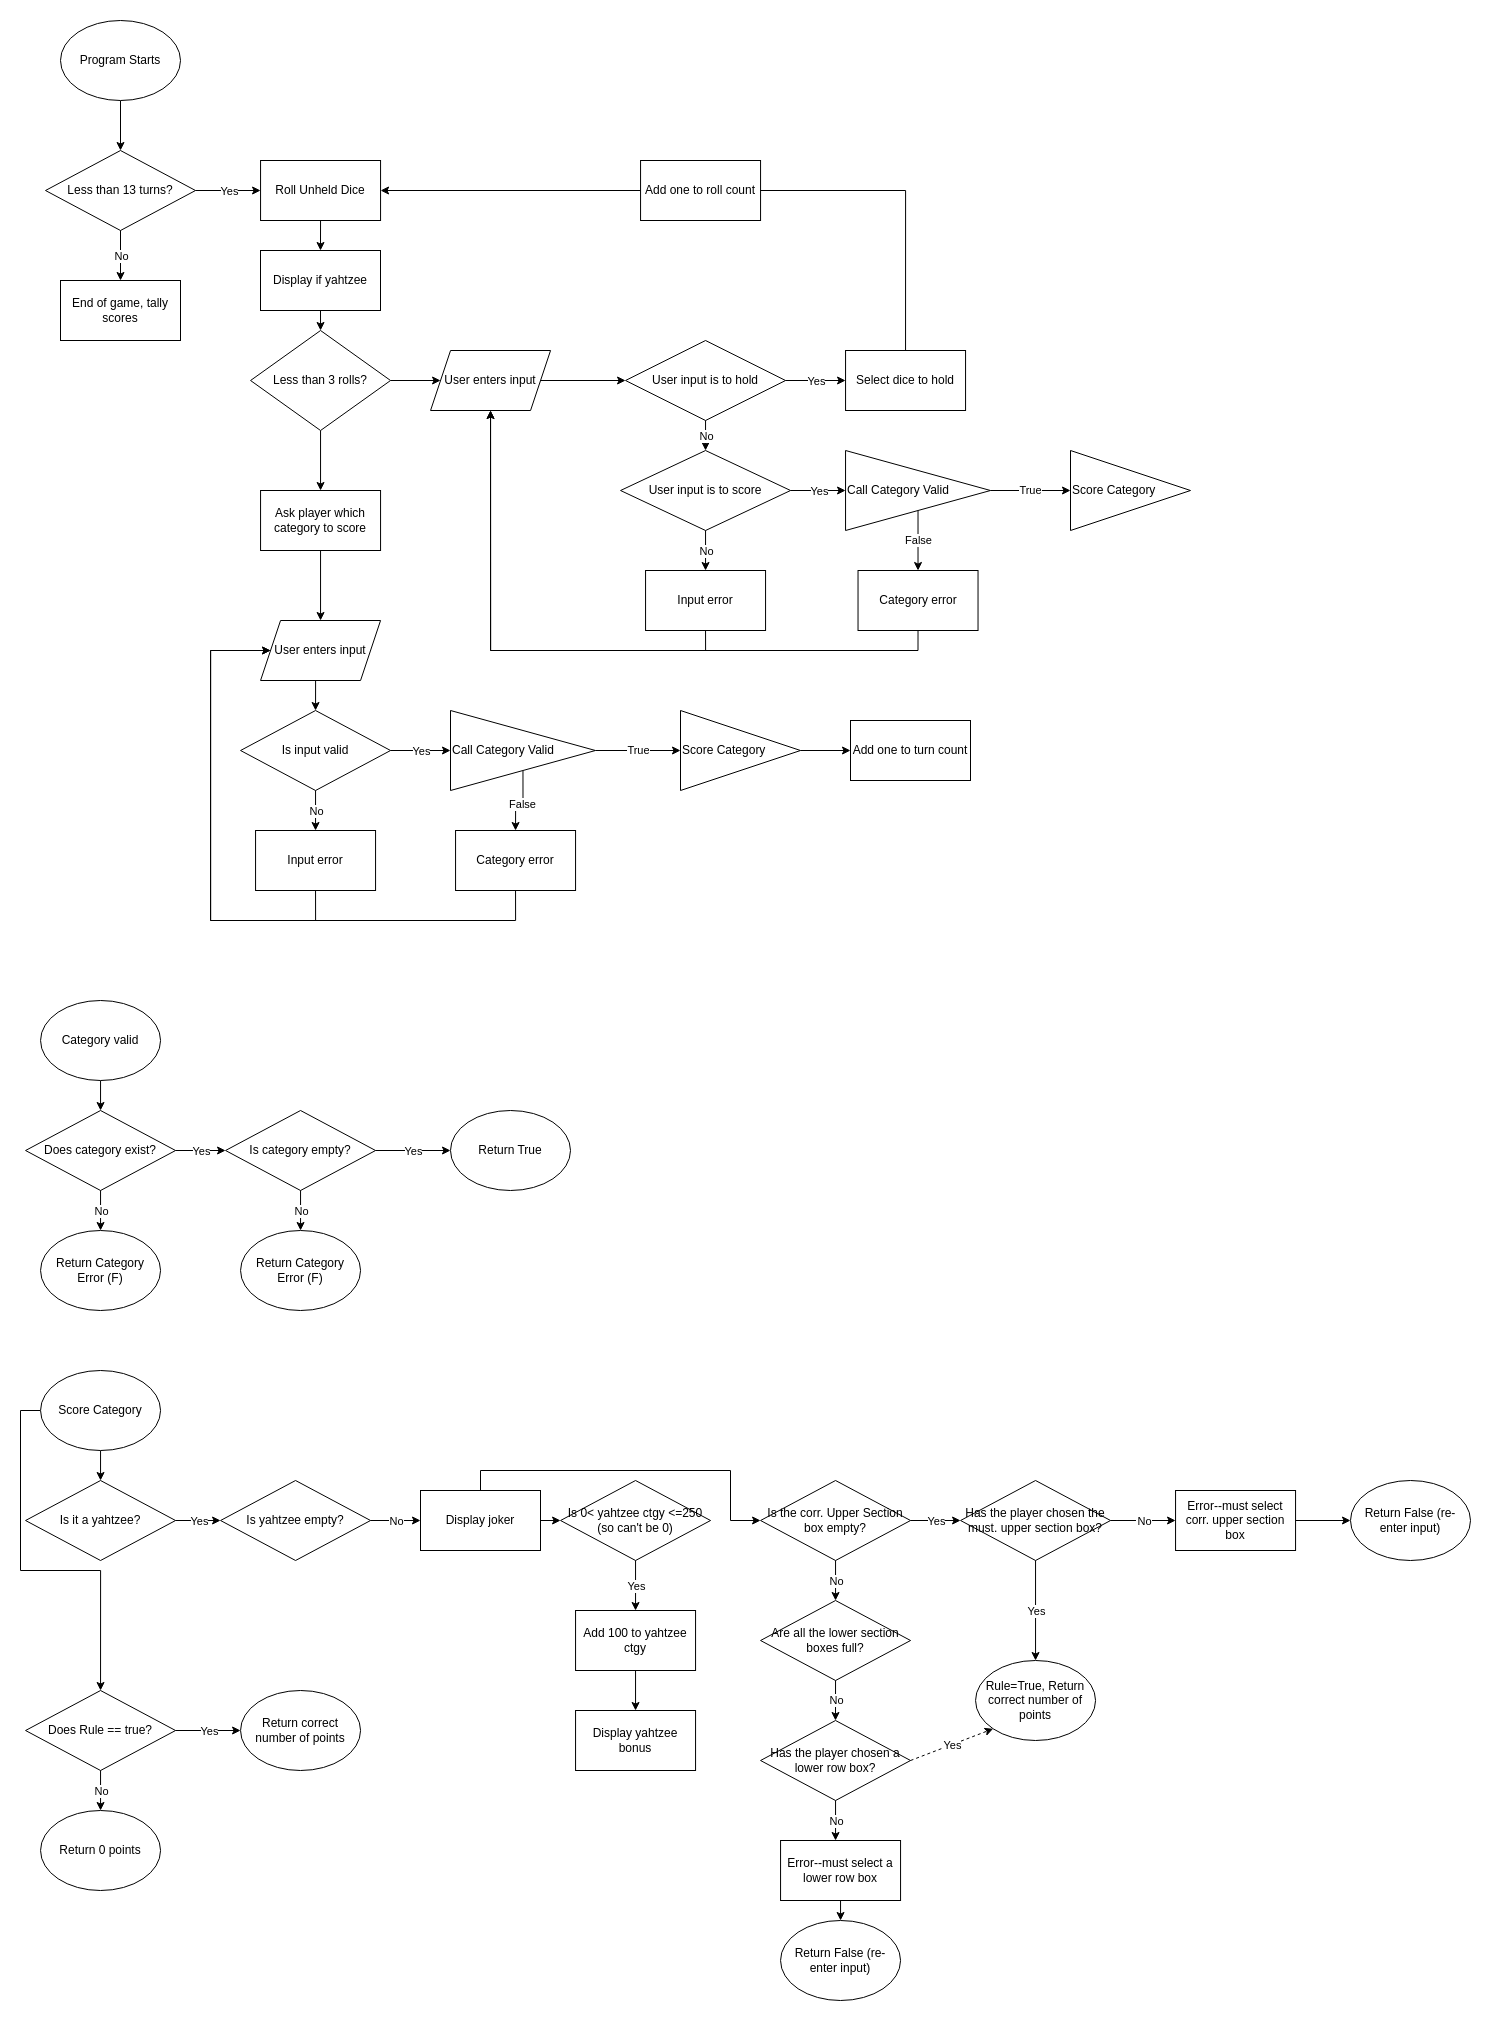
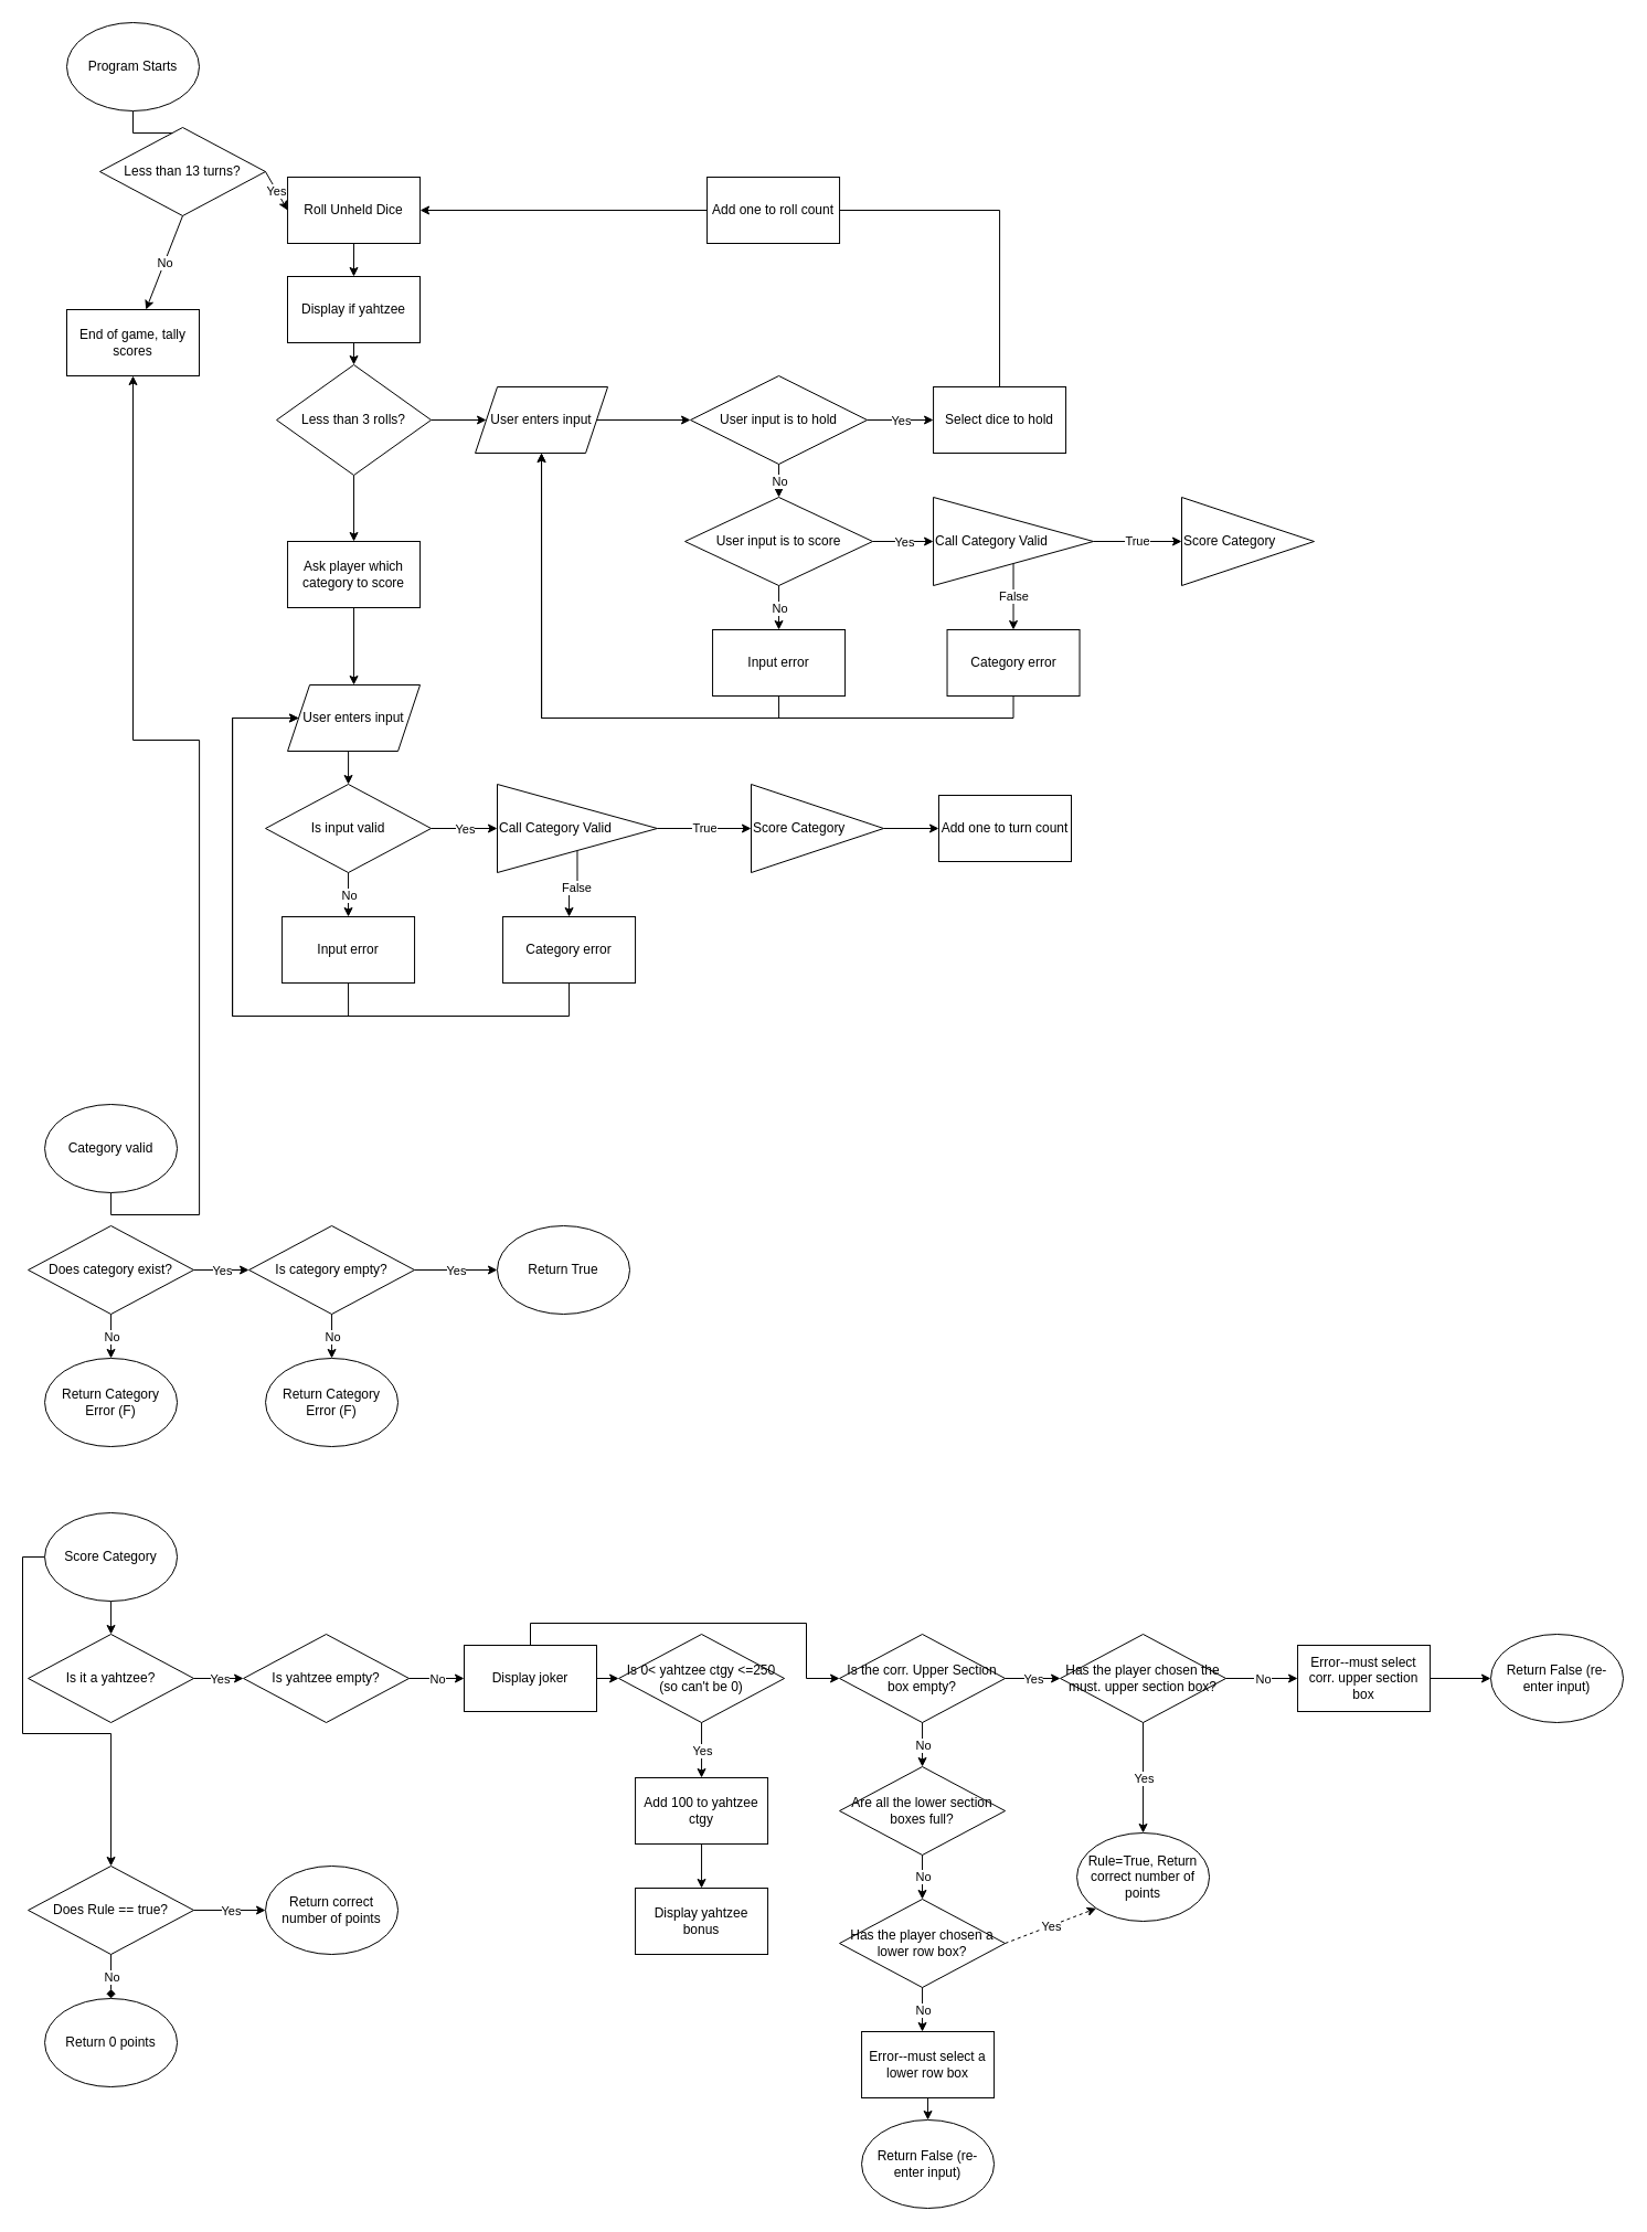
- <mxCell id="45" value="Less than 13 turns?" style="rhombus;whiteSpace=wrap;html=1;" parent="1" vertex="1"><mxGeometry x="45" y="150" width="150" height="80" as="geometry" /></mxCell>
+ <mxCell id="45" value="Less than 13 turns?" style="rhombus;whiteSpace=wrap;html=1;" parent="1" vertex="1"><mxGeometry x="90" y="115" width="150" height="80" as="geometry" /></mxCell>
- <mxCell id="53" style="edgeStyle=orthogonalEdgeStyle;rounded=0;orthogonalLoop=1;jettySize=auto;html=1;exitX=0.5;exitY=1;exitDx=0;exitDy=0;entryX=0.5;entryY=0;entryDx=0;entryDy=0;" parent="1" source="54" target="55" edge="1"><mxGeometry relative="1" as="geometry"><mxPoint x="100.06" y="1090" as="targetPoint" /></mxGeometry></mxCell>
+ <mxCell id="53" style="edgeStyle=orthogonalEdgeStyle;rounded=0;orthogonalLoop=1;jettySize=auto;html=1;exitX=0.5;exitY=1;exitDx=0;exitDy=0;" parent="1" source="54" target="50" edge="1"><mxGeometry relative="1" as="geometry"><mxPoint x="100.06" y="1090" as="targetPoint" /></mxGeometry></mxCell>
- <mxCell id="118" value="" style="endArrow=classic;html=1;rounded=0;exitX=0.5;exitY=1;exitDx=0;exitDy=0;entryX=0.5;entryY=0;entryDx=0;entryDy=0;" parent="1" source="117" target="123" edge="1"><mxGeometry relative="1" as="geometry"><mxPoint x="-104.94" y="1670" as="sourcePoint" /><mxPoint x="100.06" y="1810" as="targetPoint" /></mxGeometry></mxCell>
+ <mxCell id="118" value="" style="endArrow=diamond;html=1;rounded=0;exitX=0.5;exitY=1;exitDx=0;exitDy=0;entryX=0.5;entryY=0;entryDx=0;entryDy=0;" parent="1" source="117" target="123" edge="1"><mxGeometry relative="1" as="geometry"><mxPoint x="-104.94" y="1670" as="sourcePoint" /><mxPoint x="100.06" y="1810" as="targetPoint" /></mxGeometry></mxCell>
